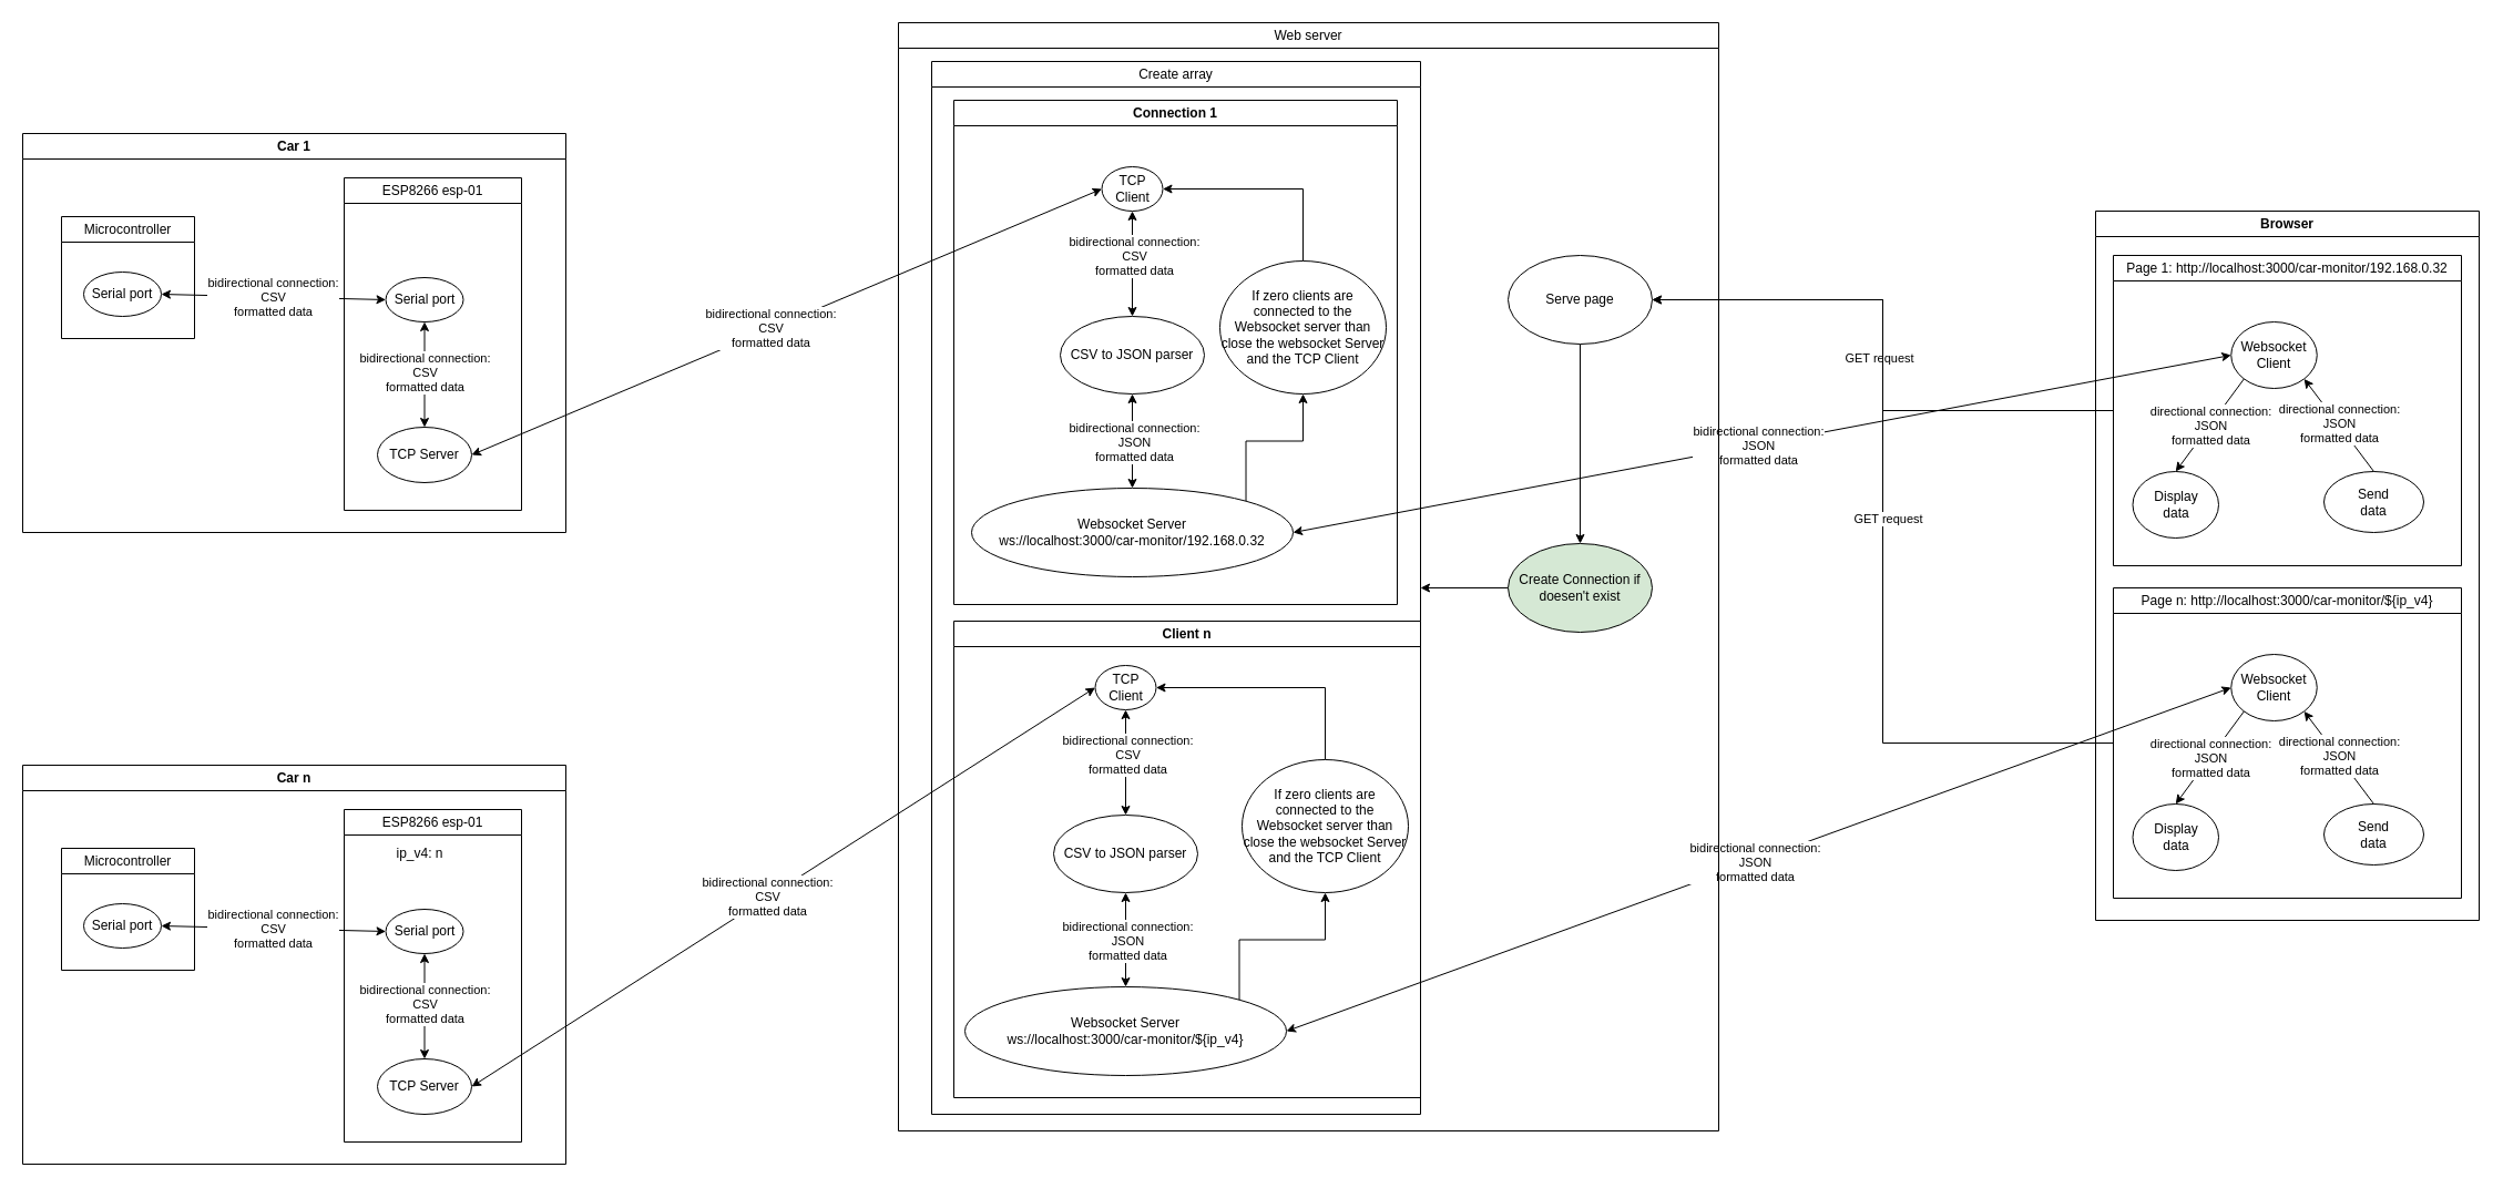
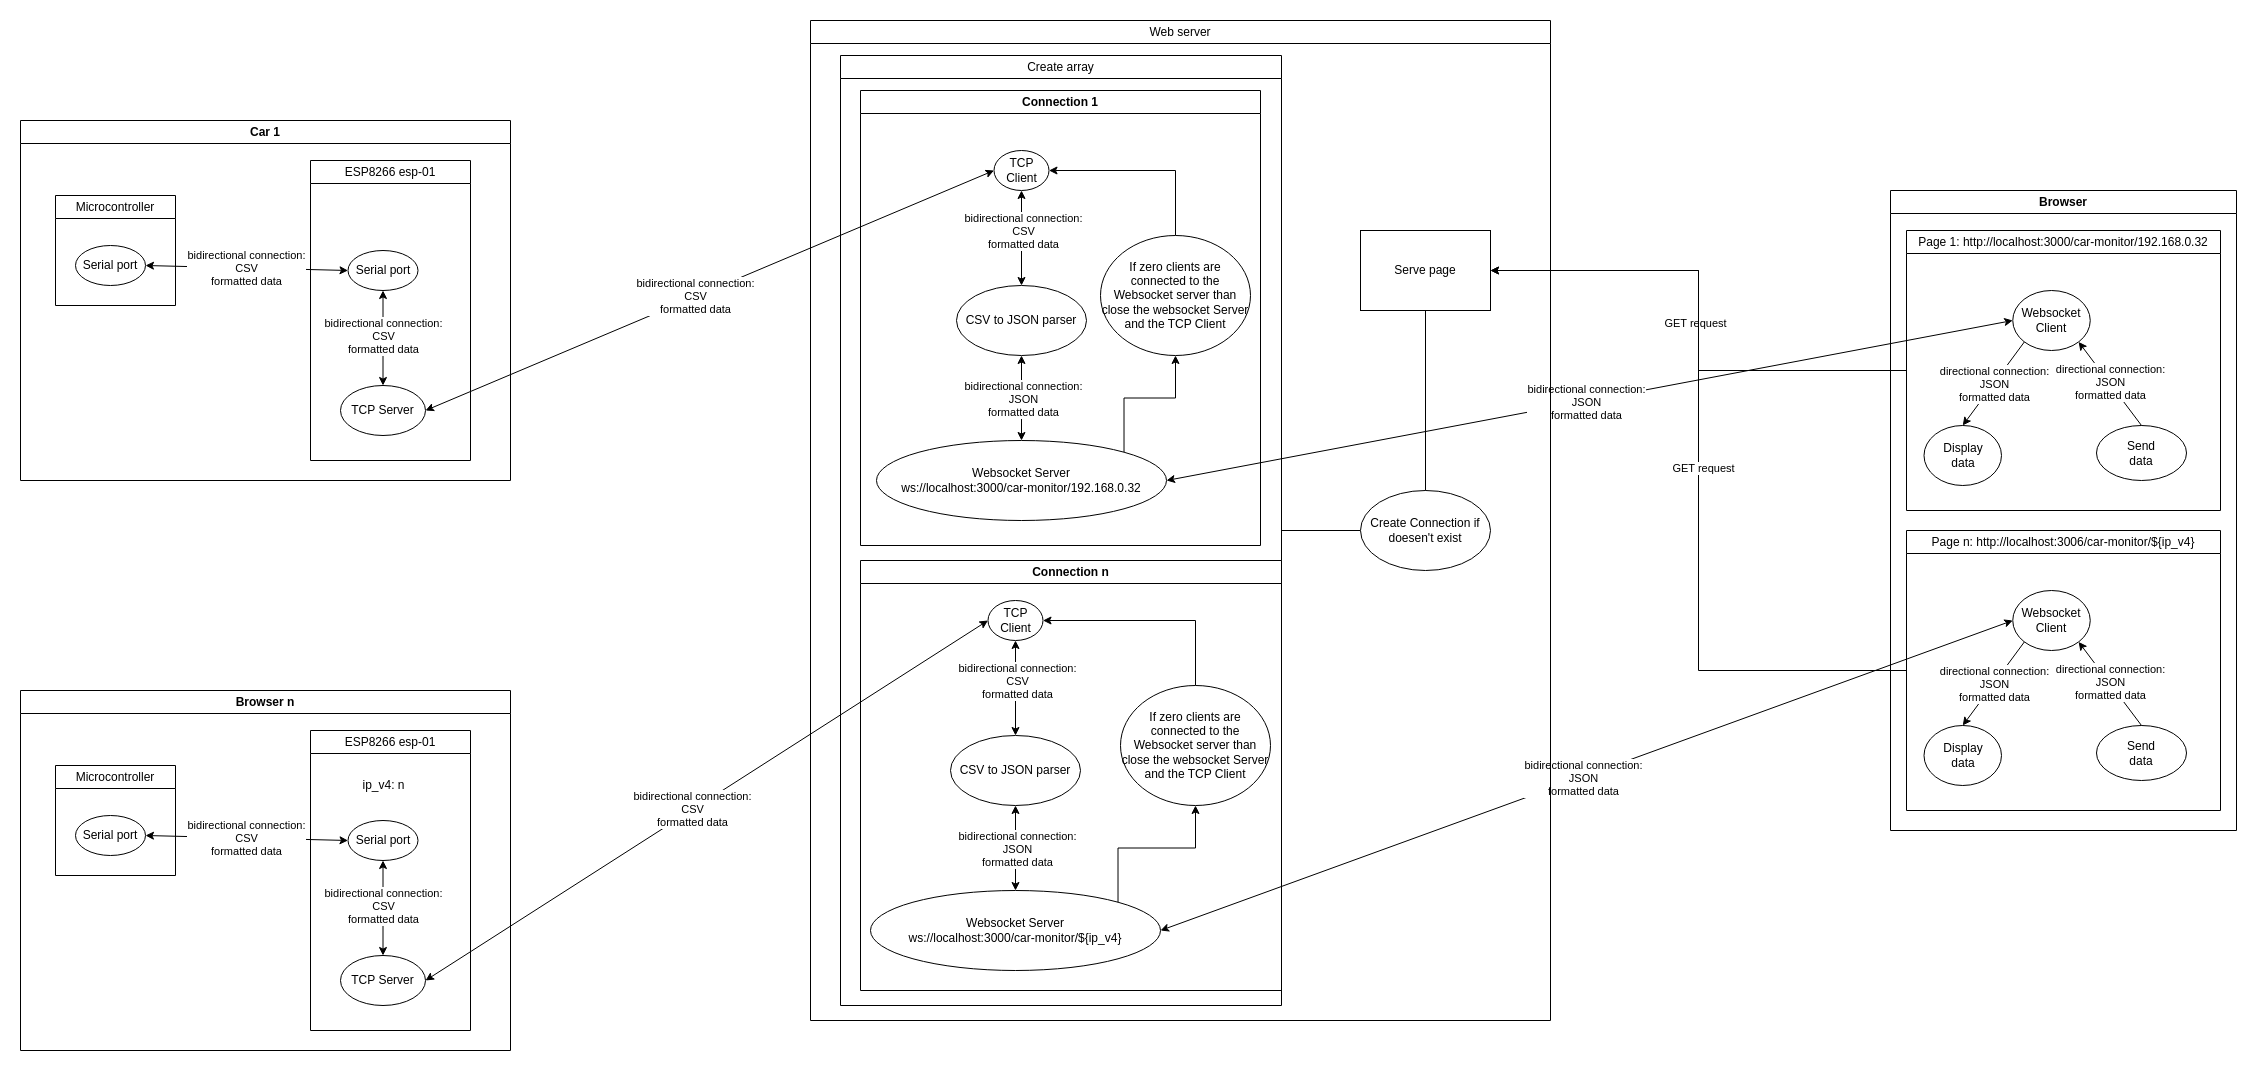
- <mxCell id="65" value="Serve page" style="ellipse;whiteSpace=wrap;html=1;" vertex="1" parent="38"><mxGeometry x="550" y="210" width="130" height="80" as="geometry" /></mxCell>
+ <mxCell id="65" value="Serve page" style="whiteSpace=wrap;html=1;rounded=0;" vertex="1" parent="38"><mxGeometry x="550" y="210" width="130" height="80" as="geometry" /></mxCell>
- <mxCell id="64" style="edgeStyle=orthogonalEdgeStyle;rounded=0;orthogonalLoop=1;jettySize=auto;html=1;entryX=0.5;entryY=0;entryDx=0;entryDy=0;" edge="1" parent="38" source="65" target="63"><mxGeometry relative="1" as="geometry" /></mxCell>
+ <mxCell id="64" style="edgeStyle=orthogonalEdgeStyle;rounded=0;orthogonalLoop=1;jettySize=auto;html=1;entryX=0.5;entryY=0;entryDx=0;entryDy=0;endArrow=none;" edge="1" parent="38" source="65" target="63"><mxGeometry relative="1" as="geometry" /></mxCell>
- <mxCell id="62" style="edgeStyle=orthogonalEdgeStyle;rounded=0;orthogonalLoop=1;jettySize=auto;html=1;entryX=1;entryY=0.5;entryDx=0;entryDy=0;" edge="1" parent="38" source="63" target="39"><mxGeometry relative="1" as="geometry" /></mxCell>
+ <mxCell id="62" style="edgeStyle=orthogonalEdgeStyle;rounded=0;orthogonalLoop=1;jettySize=auto;html=1;entryX=1;entryY=0.5;entryDx=0;entryDy=0;endArrow=none;" edge="1" parent="38" source="63" target="39"><mxGeometry relative="1" as="geometry" /></mxCell>
- <mxCell id="63" value="Create Connection if doesen't exist" style="ellipse;whiteSpace=wrap;html=1;fillColor=#d5e8d4;" vertex="1" parent="38"><mxGeometry x="550" y="470" width="130" height="80" as="geometry" /></mxCell>
+ <mxCell id="63" value="Create Connection if doesen't exist" style="ellipse;whiteSpace=wrap;html=1;" vertex="1" parent="38"><mxGeometry x="550" y="470" width="130" height="80" as="geometry" /></mxCell>
- <mxCell id="22" value="&lt;span style=&quot;font-weight: 400; text-wrap: nowrap;&quot;&gt;Page n: http://localhost:3000/car-monitor/${ip_v4}&lt;/span&gt;" style="swimlane;whiteSpace=wrap;html=1;" vertex="1" parent="21"><mxGeometry x="16" y="340" width="314" height="280" as="geometry" /></mxCell>
+ <mxCell id="22" value="&lt;span style=&quot;font-weight: 400; text-wrap: nowrap;&quot;&gt;Page n: http://localhost:3006/car-monitor/${ip_v4}&lt;/span&gt;" style="swimlane;whiteSpace=wrap;html=1;" vertex="1" parent="21"><mxGeometry x="16" y="340" width="314" height="280" as="geometry" /></mxCell>
- <mxCell id="51" value="Client n" style="swimlane;whiteSpace=wrap;html=1;" vertex="1" parent="39"><mxGeometry x="20" y="505" width="421" height="430" as="geometry" /></mxCell>
+ <mxCell id="51" value="Connection n" style="swimlane;whiteSpace=wrap;html=1;" vertex="1" parent="39"><mxGeometry x="20" y="505" width="421" height="430" as="geometry" /></mxCell>
- <mxCell id="10" value="Car n" style="swimlane;whiteSpace=wrap;html=1;" vertex="1" parent="1"><mxGeometry x="20" y="690" width="490" height="360" as="geometry" /></mxCell>
+ <mxCell id="10" value="Browser n" style="swimlane;whiteSpace=wrap;html=1;" vertex="1" parent="1"><mxGeometry x="20" y="690" width="490" height="360" as="geometry" /></mxCell>
- <mxCell id="16" value="ip_v4: n" style="text;html=1;align=center;verticalAlign=middle;resizable=0;points=[];autosize=1;strokeColor=none;fillColor=none;" vertex="1" parent="11"><mxGeometry x="32.5" y="25" width="70" height="30" as="geometry" /></mxCell>
+ <mxCell id="16" value="ip_v4: n" style="text;html=1;align=center;verticalAlign=middle;resizable=0;points=[];autosize=1;strokeColor=none;fillColor=none;" vertex="1" parent="11"><mxGeometry x="37.5" y="40" width="70" height="30" as="geometry" /></mxCell>
